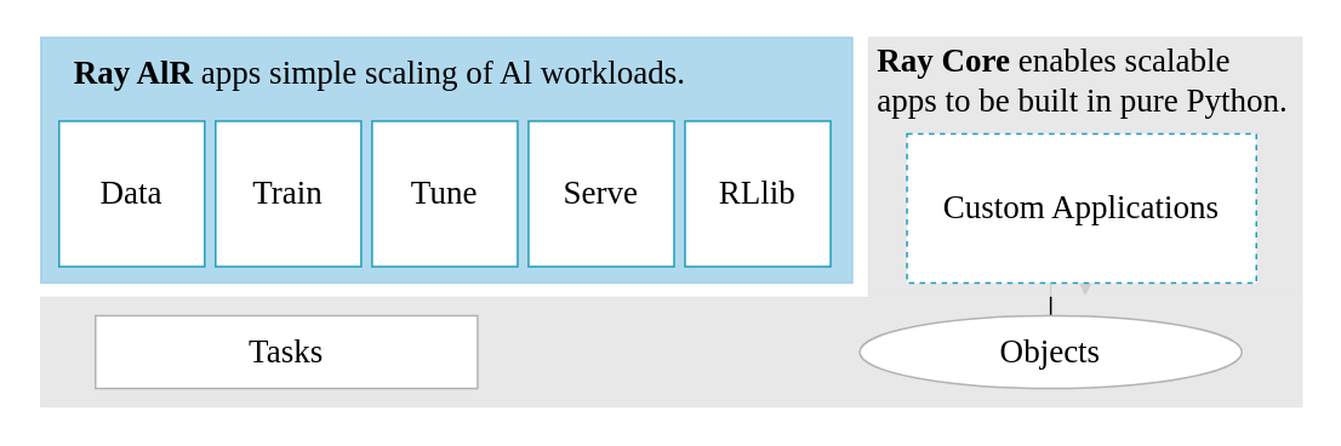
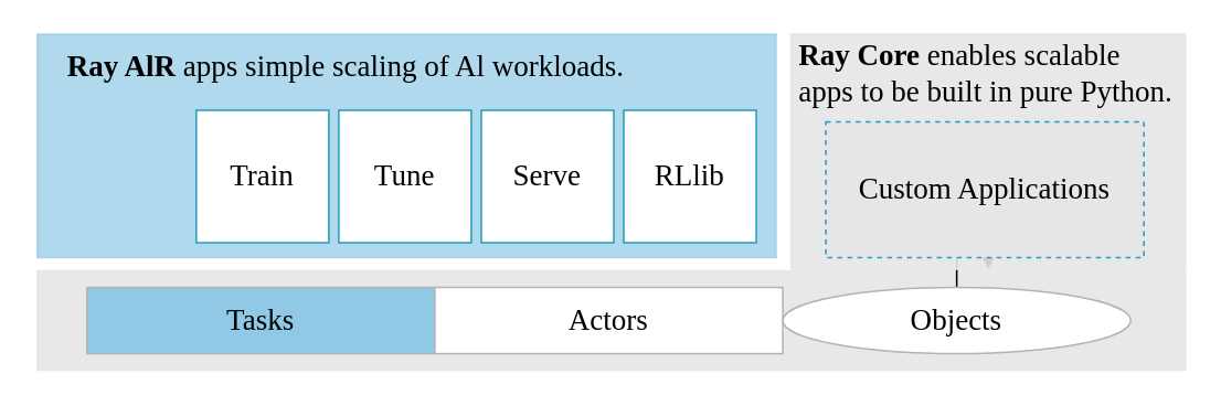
- <mxCell id="4" value="&lt;font face=&quot;Times New Roman&quot; style=&quot;font-size: 18px;&quot;&gt;Data&lt;/font&gt;" style="whiteSpace=wrap;html=1;aspect=fixed;strokeColor=#219EBC;" vertex="1" parent="1"><mxGeometry x="32" y="66" width="80" height="80" as="geometry" /></mxCell>
- <mxCell id="16" value="&lt;font style=&quot;font-size: 18px;&quot; face=&quot;Times New Roman&quot;&gt;Custom Applications&lt;/font&gt;" style="rounded=0;whiteSpace=wrap;html=1;strokeColor=#219EBC;dashed=1;fillColor=#FFFFFF;" vertex="1" parent="1"><mxGeometry x="498" y="73" width="192" height="82" as="geometry" /></mxCell>
+ <mxCell id="16" value="&lt;font style=&quot;font-size: 18px;&quot; face=&quot;Times New Roman&quot;&gt;Custom Applications&lt;/font&gt;" style="rounded=0;whiteSpace=wrap;html=1;strokeColor=#219EBC;dashed=1;fillColor=#e6e6e6;" vertex="1" parent="1"><mxGeometry x="498" y="73" width="192" height="82" as="geometry" /></mxCell>
- <mxCell id="10" value="&lt;font style=&quot;font-size: 18px;&quot; face=&quot;Times New Roman&quot;&gt;Tasks&lt;/font&gt;" style="rounded=0;whiteSpace=wrap;html=1;strokeColor=#B3B3B3;" vertex="1" parent="1"><mxGeometry x="52" y="173" width="210" height="40" as="geometry" /></mxCell>
+ <mxCell id="10" value="&lt;font style=&quot;font-size: 18px;&quot; face=&quot;Times New Roman&quot;&gt;Tasks&lt;/font&gt;" style="rounded=0;whiteSpace=wrap;html=1;strokeColor=#B3B3B3;fillColor=#90c9e6;" vertex="1" parent="1"><mxGeometry x="52" y="173" width="210" height="40" as="geometry" /></mxCell>
+ <mxCell id="11" value="&lt;font style=&quot;font-size: 18px;&quot; face=&quot;Times New Roman&quot;&gt;Actors&lt;/font&gt;" style="rounded=0;whiteSpace=wrap;html=1;strokeColor=#B3B3B3;" vertex="1" parent="1"><mxGeometry x="262" y="173" width="210" height="40" as="geometry" /></mxCell>
